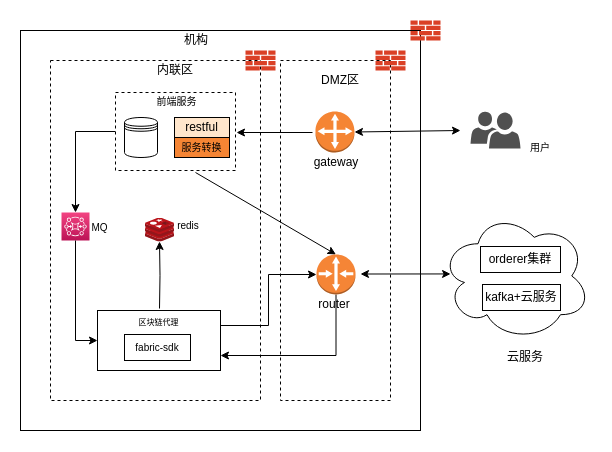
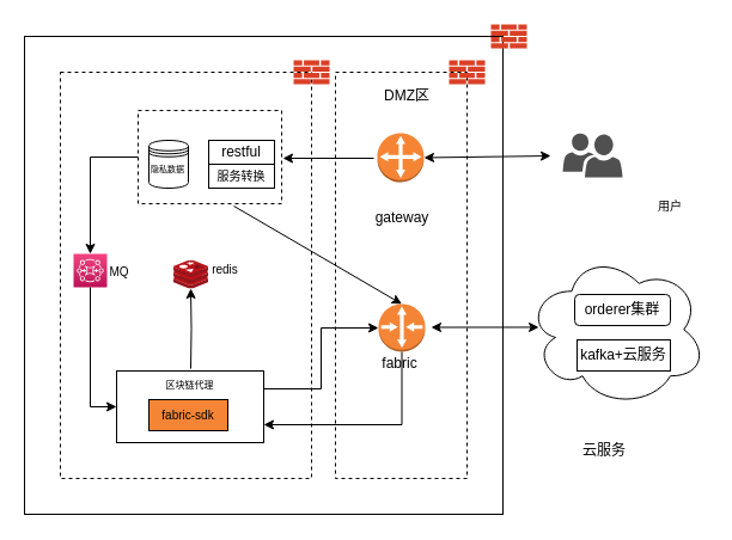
- <mxCell id="46" value="机构" style="text;html=1;strokeColor=none;fillColor=none;align=center;verticalAlign=middle;whiteSpace=wrap;rounded=0;fontSize=12;" vertex="1" parent="1"><mxGeometry x="176" y="30" width="40" height="20" as="geometry" /></mxCell>
- <mxCell id="14" value="内联区" style="text;html=1;strokeColor=none;fillColor=none;align=center;verticalAlign=middle;whiteSpace=wrap;rounded=0;dashed=1;" parent="1" vertex="1"><mxGeometry x="155" y="60" width="40" height="20" as="geometry" /></mxCell>
- <mxCell id="18" value="前端服务" style="text;html=1;strokeColor=none;fillColor=none;align=center;verticalAlign=middle;whiteSpace=wrap;rounded=0;fontSize=10;" parent="1" vertex="1"><mxGeometry x="154" y="91" width="45" height="20" as="geometry" /></mxCell>
- <mxCell id="16" value="&lt;font style=&quot;font-size: 12px&quot;&gt;restful&lt;/font&gt;" style="rounded=0;whiteSpace=wrap;html=1;fillColor=#ffe6cc;fontSize=8;" parent="15" vertex="1"><mxGeometry width="55" height="20" as="geometry" /></mxCell>
+ <mxCell id="16" value="&lt;font style=&quot;font-size: 12px&quot;&gt;restful&lt;/font&gt;" style="rounded=0;whiteSpace=wrap;html=1;fillColor=#ffffff;fontSize=8;" parent="15" vertex="1"><mxGeometry width="55" height="20" as="geometry" /></mxCell>
+ <mxCell id="20" value="隐私数据" style="text;html=1;strokeColor=none;fillColor=none;align=center;verticalAlign=middle;whiteSpace=wrap;rounded=0;fontSize=7;" parent="1" vertex="1"><mxGeometry x="125" y="132" width="30" height="20" as="geometry" /></mxCell>
- <mxCell id="17" value="&lt;font style=&quot;font-size: 10px&quot;&gt;服务转换&lt;/font&gt;" style="rounded=0;whiteSpace=wrap;html=1;fillColor=#f58534;fontSize=8;" parent="15" vertex="1"><mxGeometry y="20" width="55" height="20" as="geometry" /></mxCell>
+ <mxCell id="17" value="&lt;font style=&quot;font-size: 10px&quot;&gt;服务转换&lt;/font&gt;" style="rounded=0;whiteSpace=wrap;html=1;fillColor=#ffffff;fontSize=8;" parent="15" vertex="1"><mxGeometry y="20" width="55" height="20" as="geometry" /></mxCell>
- <mxCell id="29" value="用户" style="text;html=1;strokeColor=none;fillColor=none;align=center;verticalAlign=middle;whiteSpace=wrap;rounded=0;fontSize=10;" parent="1" vertex="1"><mxGeometry x="520" y="137" width="40" height="20" as="geometry" /></mxCell>
+ <mxCell id="29" value="用户" style="text;html=1;strokeColor=none;fillColor=none;align=center;verticalAlign=middle;whiteSpace=wrap;rounded=0;fontSize=10;" parent="1" vertex="1"><mxGeometry x="540" y="162" width="40" height="20" as="geometry" /></mxCell>
- <mxCell id="11" value="gateway" style="text;html=1;strokeColor=none;fillColor=none;align=center;verticalAlign=middle;whiteSpace=wrap;rounded=0;dashed=1;" parent="1" vertex="1"><mxGeometry x="316" y="152" width="40" height="20" as="geometry" /></mxCell>
+ <mxCell id="11" value="gateway" style="text;html=1;strokeColor=none;fillColor=none;align=center;verticalAlign=middle;whiteSpace=wrap;rounded=0;dashed=1;" parent="1" vertex="1"><mxGeometry x="316" y="172" width="40" height="20" as="geometry" /></mxCell>
- <mxCell id="42" value="orderer集群" style="rounded=0;whiteSpace=wrap;html=1;fillColor=none;fontSize=12;" parent="1" vertex="1"><mxGeometry x="480" y="246" width="80" height="26" as="geometry" /></mxCell>
+ <mxCell id="42" value="orderer集群" style="whiteSpace=wrap;html=1;fillColor=none;fontSize=12;rounded=1;" parent="1" vertex="1"><mxGeometry x="480" y="246" width="80" height="26" as="geometry" /></mxCell>
- <mxCell id="39" value="router" style="text;html=1;strokeColor=none;fillColor=none;align=center;verticalAlign=middle;whiteSpace=wrap;rounded=0;dashed=1;" parent="37" vertex="1"><mxGeometry y="40" width="40" height="20" as="geometry" /></mxCell>
+ <mxCell id="39" value="fabric" style="text;html=1;strokeColor=none;fillColor=none;align=center;verticalAlign=middle;whiteSpace=wrap;rounded=0;dashed=1;" parent="37" vertex="1"><mxGeometry y="40" width="40" height="20" as="geometry" /></mxCell>
- <mxCell id="25" value="fabric-sdk" style="rounded=0;whiteSpace=wrap;html=1;fillColor=#ffffff;fontSize=10;" parent="1" vertex="1"><mxGeometry x="124" y="334" width="66" height="26" as="geometry" /></mxCell>
+ <mxCell id="25" value="fabric-sdk" style="rounded=0;whiteSpace=wrap;html=1;fillColor=#f58534;fontSize=10;" parent="1" vertex="1"><mxGeometry x="124" y="334" width="66" height="26" as="geometry" /></mxCell>
- <mxCell id="41" value="云服务" style="text;html=1;strokeColor=none;fillColor=none;align=center;verticalAlign=middle;whiteSpace=wrap;rounded=0;fontSize=12;" parent="1" vertex="1"><mxGeometry x="500" y="347" width="50" height="20" as="geometry" /></mxCell>
+ <mxCell id="41" value="云服务" style="text;html=1;strokeColor=none;fillColor=none;align=center;verticalAlign=middle;whiteSpace=wrap;rounded=0;fontSize=12;" parent="1" vertex="1"><mxGeometry x="480" y="367" width="50" height="20" as="geometry" /></mxCell>
